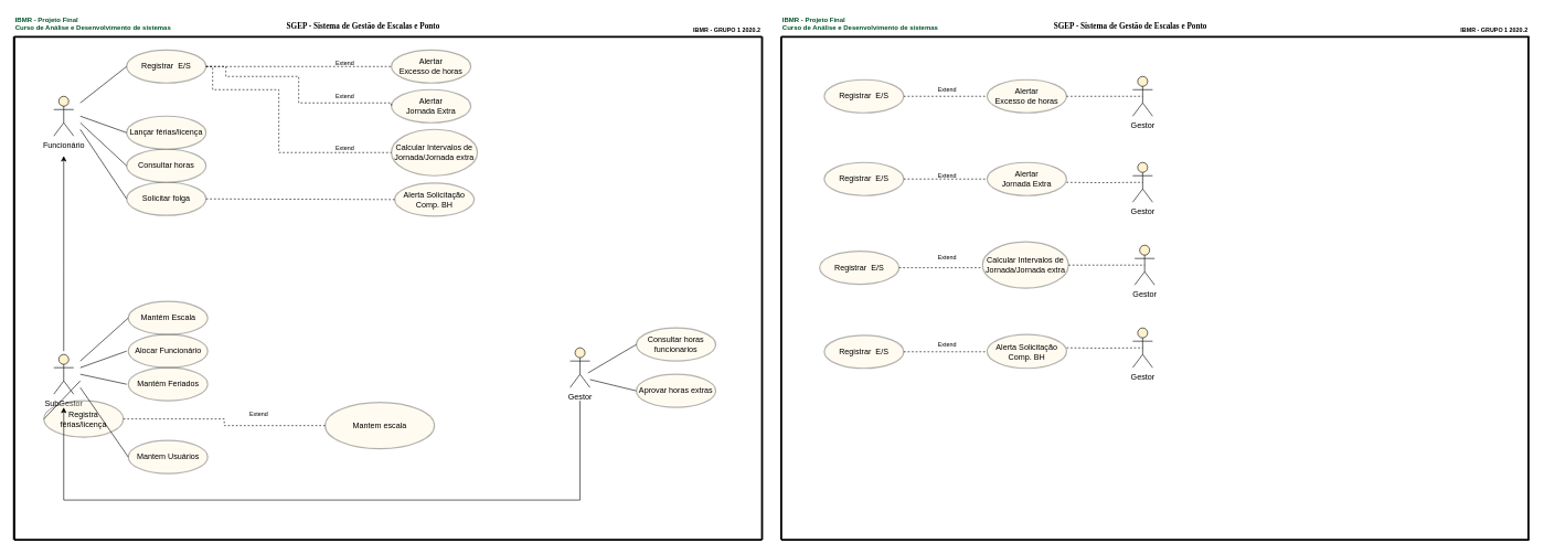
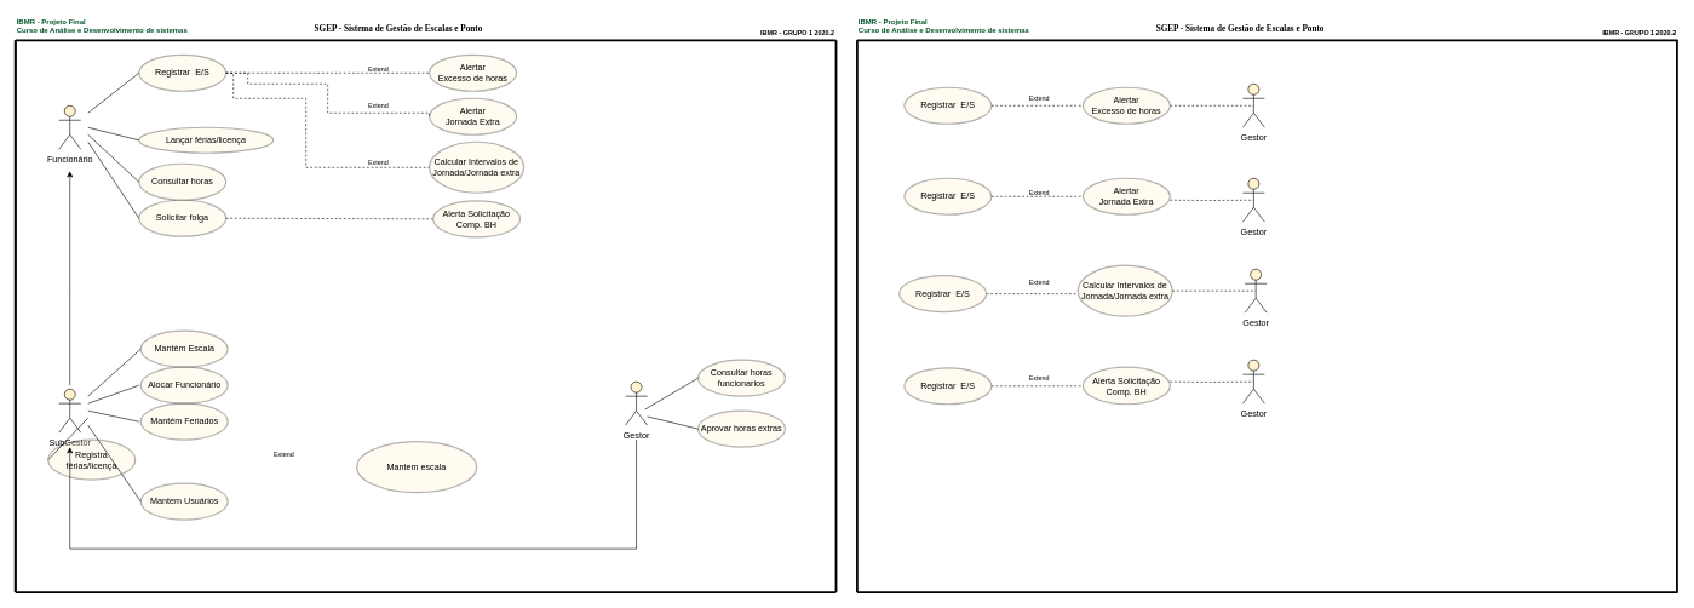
- <mxCell id="6" value="Lançar férias/licença" style="ellipse;whiteSpace=wrap;html=1;strokeWidth=2;opacity=30;fillColor=#fff2cc;" parent="1" vertex="1"><mxGeometry x="190" y="175" width="120" height="50" as="geometry" /></mxCell>
+ <mxCell id="6" value="Lançar férias/licença" style="ellipse;whiteSpace=wrap;html=1;strokeWidth=2;opacity=30;fillColor=#fff2cc;" parent="1" vertex="1"><mxGeometry x="190" y="175" width="185" height="35" as="geometry" /></mxCell>
- <mxCell id="19" style="edgeStyle=orthogonalEdgeStyle;rounded=0;orthogonalLoop=1;jettySize=auto;html=1;exitX=1;exitY=0.5;exitDx=0;exitDy=0;dashed=1;endArrow=none;endFill=0;fontSize=9;" parent="1" source="20" target="32" edge="1"><mxGeometry relative="1" as="geometry" /></mxCell>
